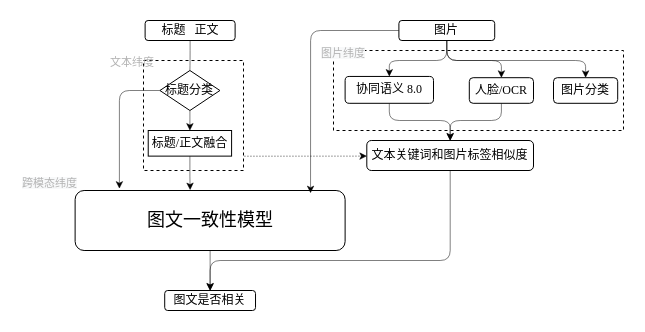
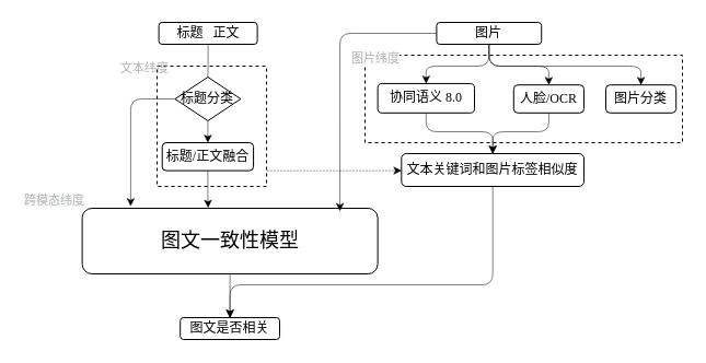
- <mxCell id="7" value="&lt;font style=&quot;font-size: 12px&quot;&gt;&lt;font&gt;标题/正文融合&lt;/font&gt;&lt;br&gt;&lt;/font&gt;" style="whiteSpace=wrap;html=1;fontFamily=Lucida Console;fillColor=#FFFFFF;fontColor=#000000;rounded=0;" vertex="1" parent="1"><mxGeometry x="147.72" y="130" width="83.37" height="25.62" as="geometry" /></mxCell>
+ <mxCell id="7" value="&lt;font style=&quot;font-size: 12px&quot;&gt;&lt;font&gt;标题/正文融合&lt;/font&gt;&lt;br&gt;&lt;/font&gt;" style="rounded=1;whiteSpace=wrap;html=1;fontFamily=Lucida Console;fillColor=#FFFFFF;fontColor=#000000;" vertex="1" parent="1"><mxGeometry x="147.72" y="130" width="83.37" height="25.62" as="geometry" /></mxCell>
